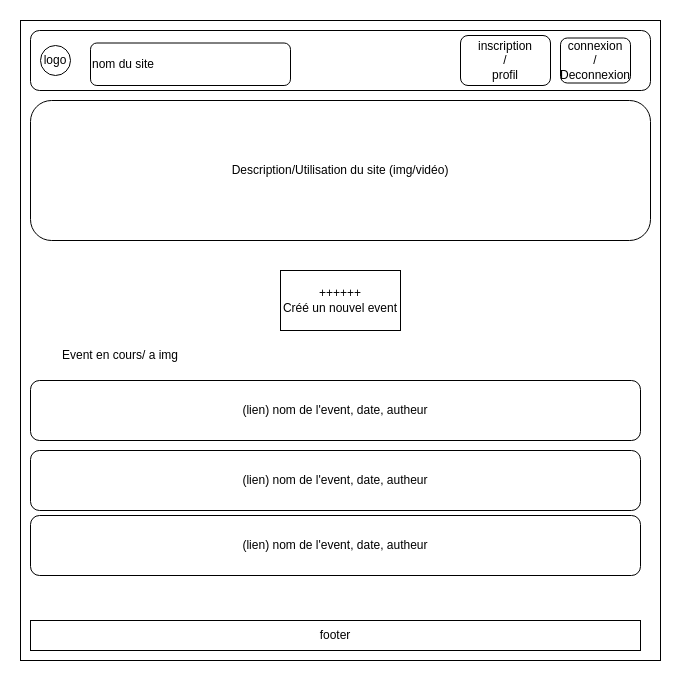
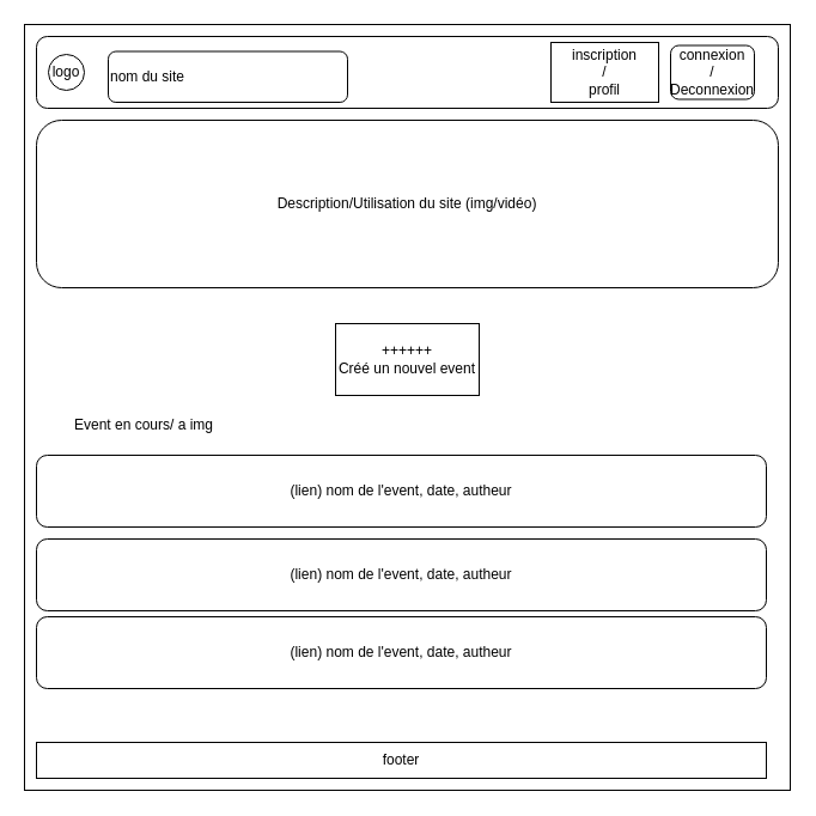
- <mxCell id="11" value="inscription&lt;br&gt;/&lt;br&gt;profil" style="rounded=1;whiteSpace=wrap;html=1;" vertex="1" parent="1"><mxGeometry x="460" y="35" width="90" height="50" as="geometry" /></mxCell>
+ <mxCell id="11" value="inscription&lt;br&gt;/&lt;br&gt;profil" style="whiteSpace=wrap;html=1;rounded=0;" vertex="1" parent="1"><mxGeometry x="460" y="35" width="90" height="50" as="geometry" /></mxCell>
